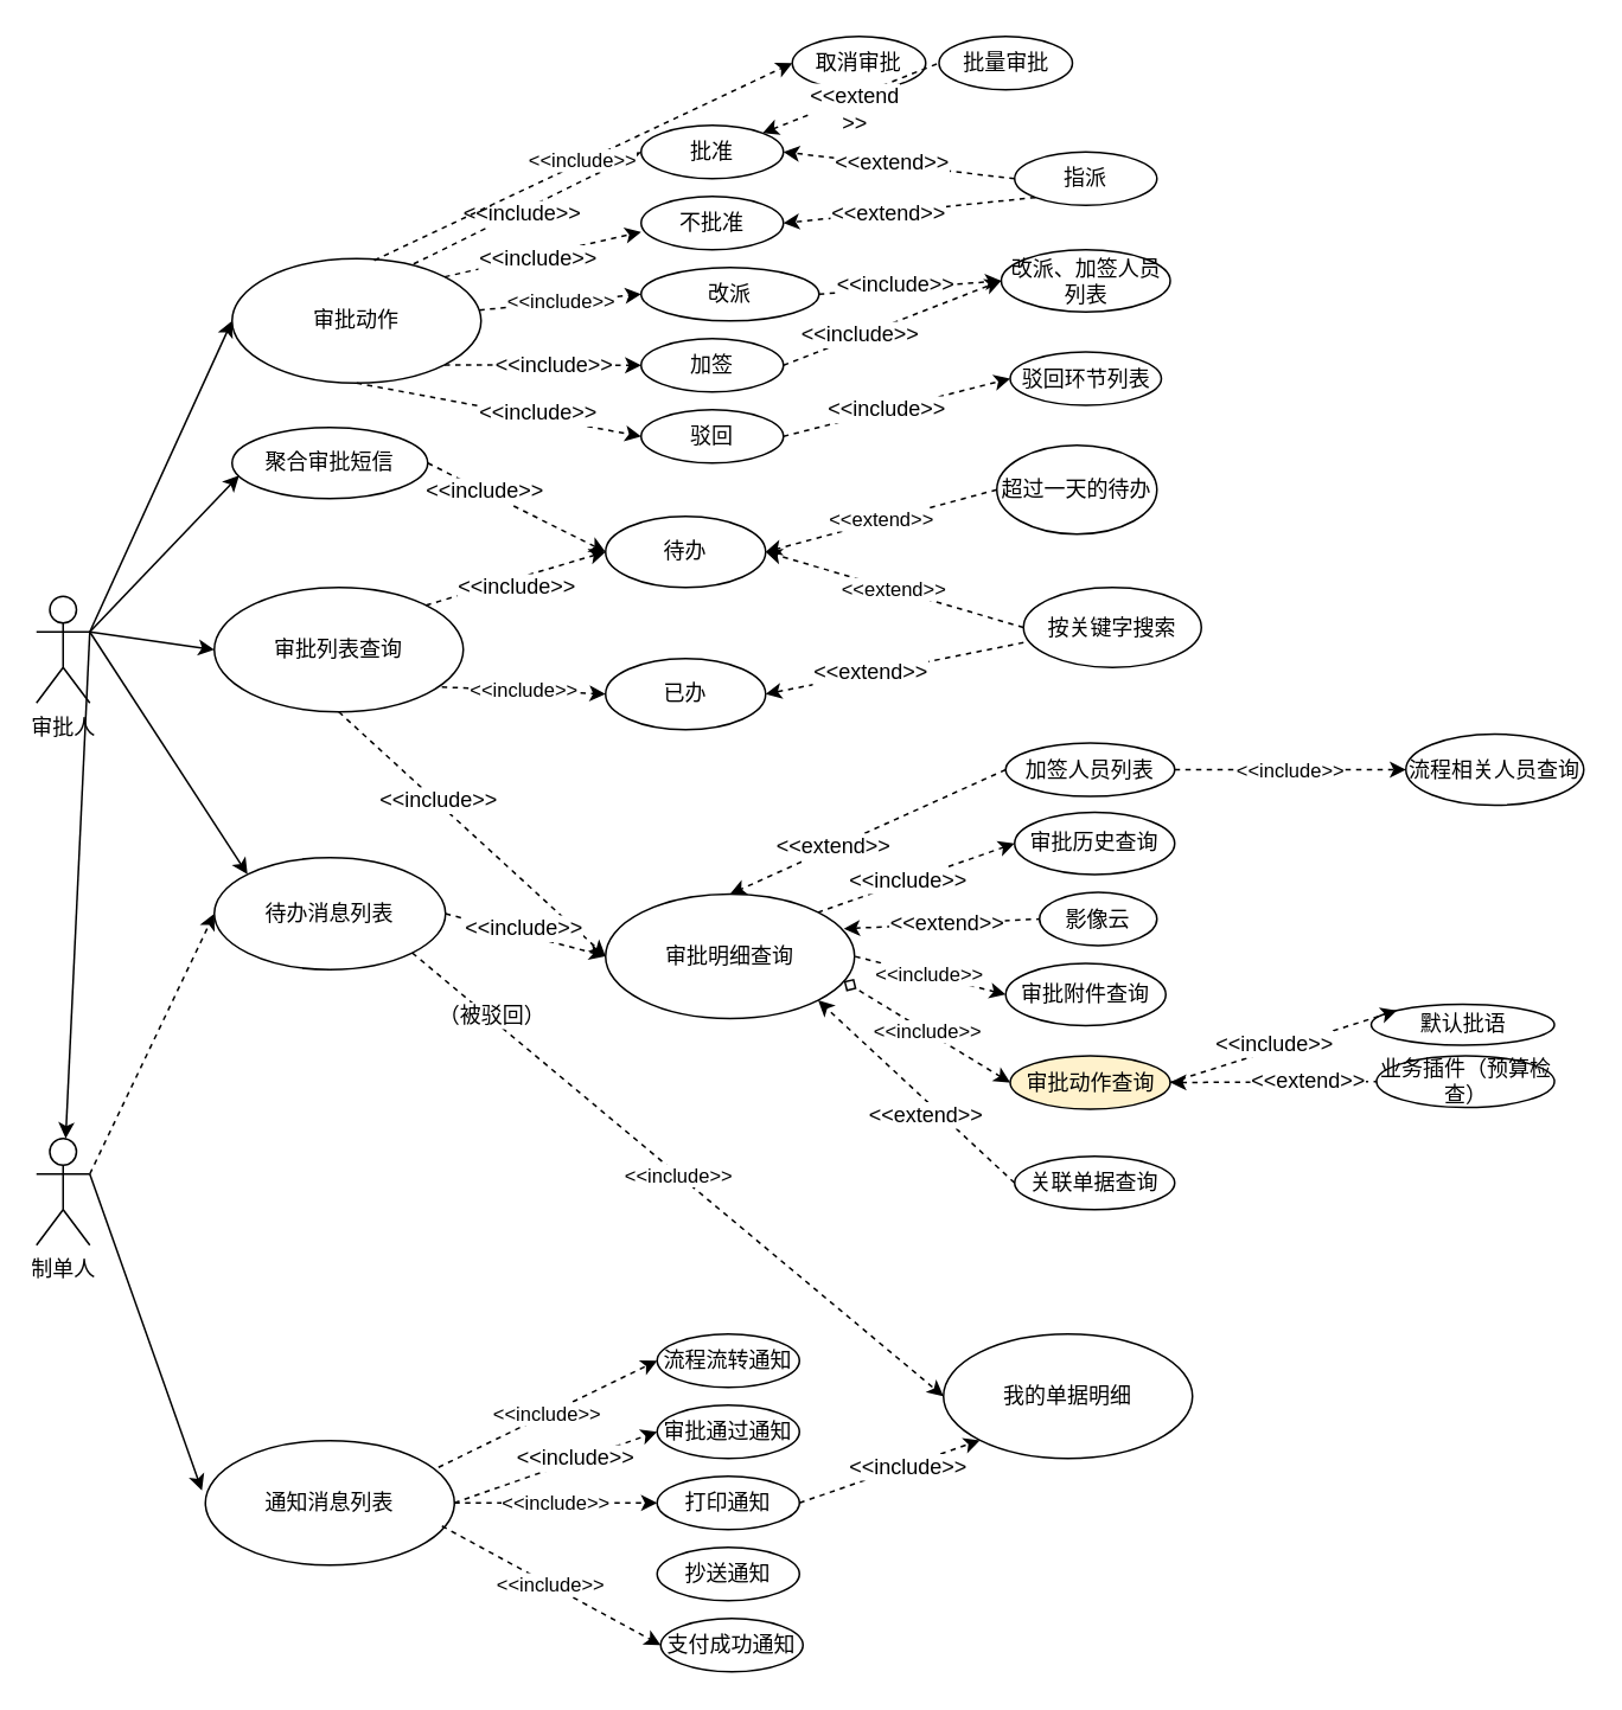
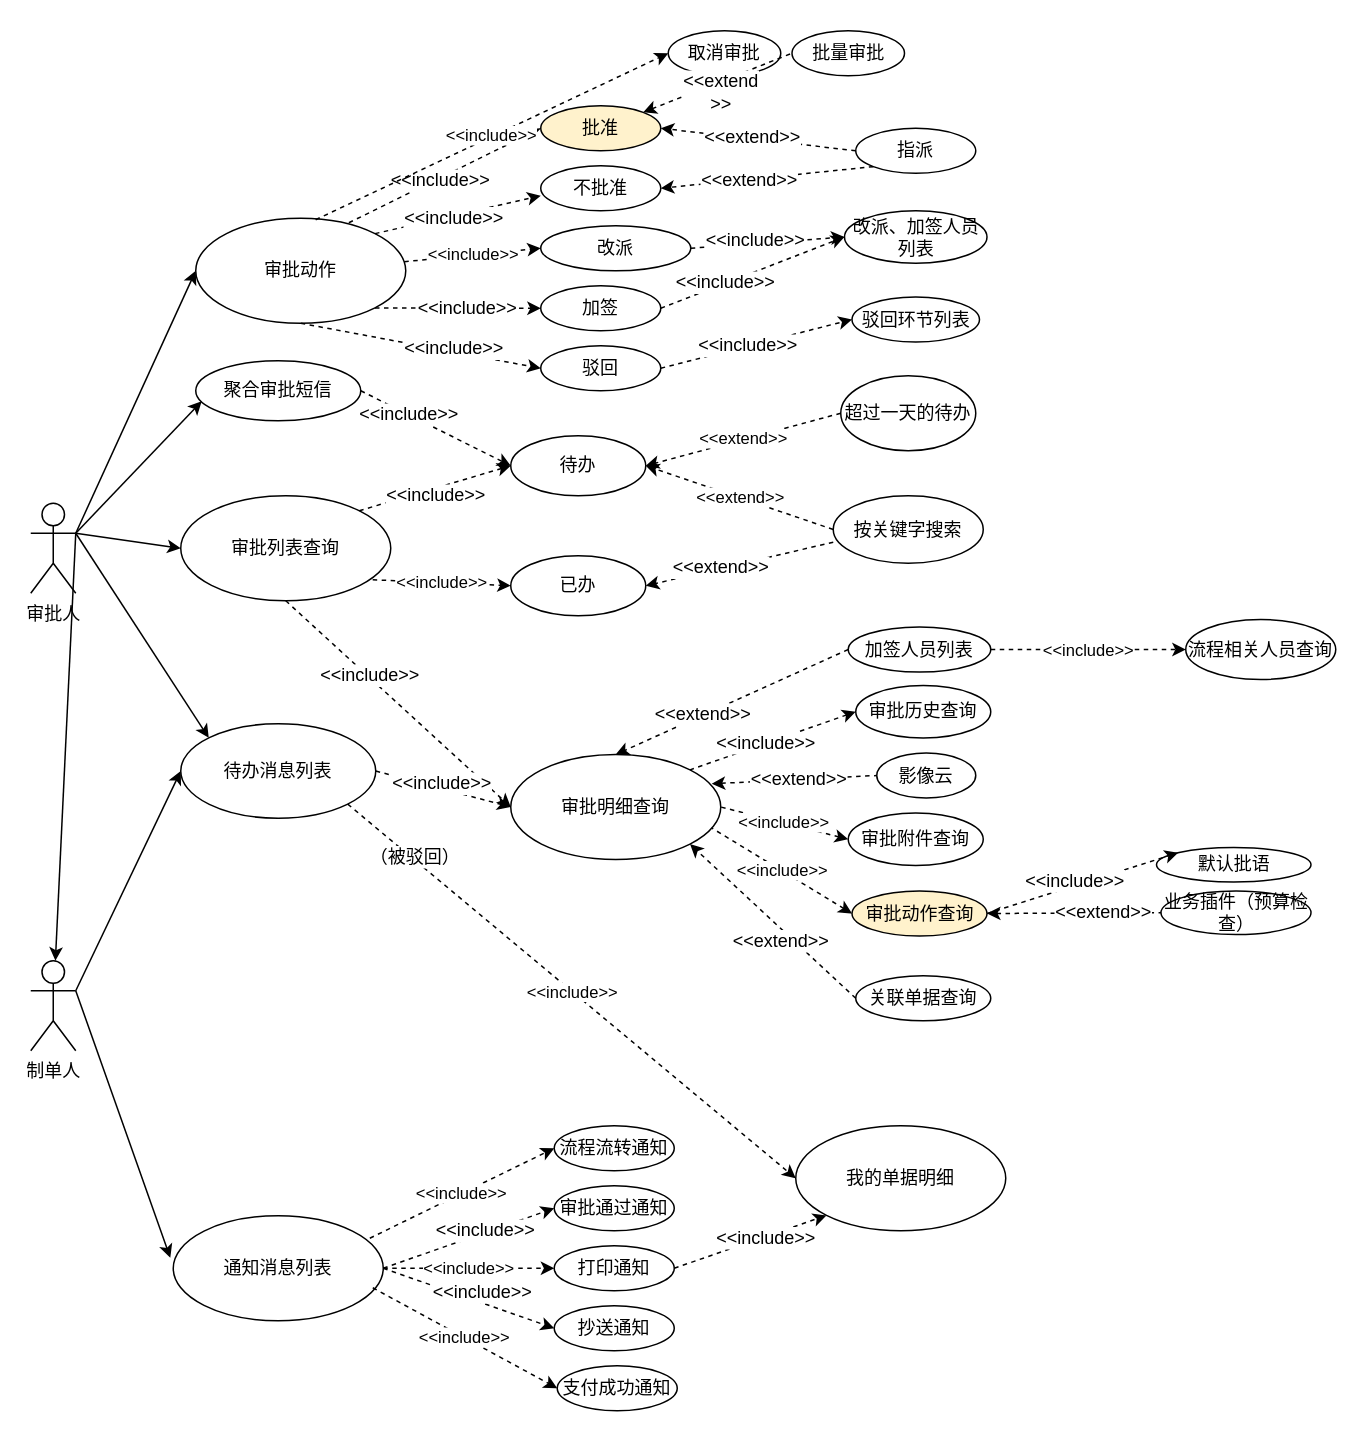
- <mxCell id="4" value="批准&lt;br&gt;" style="ellipse;whiteSpace=wrap;html=1;" parent="1" vertex="1"><mxGeometry x="360" y="70" width="80" height="30" as="geometry" /></mxCell>
+ <mxCell id="4" value="批准&lt;br&gt;" style="ellipse;whiteSpace=wrap;html=1;fillColor=#fff2cc;" parent="1" vertex="1"><mxGeometry x="360" y="70" width="80" height="30" as="geometry" /></mxCell>
- <mxCell id="41" value="按关键字搜索" style="ellipse;whiteSpace=wrap;html=1;" parent="1" vertex="1"><mxGeometry x="575" y="330" width="100" height="45" as="geometry" /></mxCell>
+ <mxCell id="41" value="按关键字搜索" style="ellipse;whiteSpace=wrap;html=1;" parent="1" vertex="1"><mxGeometry x="555" y="330" width="100" height="45" as="geometry" /></mxCell>
- <mxCell id="33" value="&amp;lt;&amp;lt;include&amp;gt;&amp;gt;" style="endArrow=diamond;dashed=1;html=1;strokeColor=#000000;entryX=0.957;entryY=0.7;entryDx=0;entryDy=0;entryPerimeter=0;exitX=0;exitY=0.5;exitDx=0;exitDy=0;endFill=0;startArrow=classic;startFill=1;" parent="1" source="28" target="25" edge="1"><mxGeometry width="50" height="50" relative="1" as="geometry"><mxPoint x="490" y="622.5" as="sourcePoint" /><mxPoint x="540" y="572.5" as="targetPoint" /></mxGeometry></mxCell>
+ <mxCell id="33" value="&amp;lt;&amp;lt;include&amp;gt;&amp;gt;" style="endArrow=none;dashed=1;html=1;strokeColor=#000000;entryX=0.957;entryY=0.7;entryDx=0;entryDy=0;entryPerimeter=0;exitX=0;exitY=0.5;exitDx=0;exitDy=0;endFill=0;startArrow=classic;startFill=1;" parent="1" source="28" target="25" edge="1"><mxGeometry width="50" height="50" relative="1" as="geometry"><mxPoint x="490" y="622.5" as="sourcePoint" /><mxPoint x="540" y="572.5" as="targetPoint" /></mxGeometry></mxCell>
- <mxCell id="59" value="" style="endArrow=classic;html=1;strokeColor=#000000;entryX=0;entryY=0.5;entryDx=0;entryDy=0;exitX=1;exitY=0.333;exitDx=0;exitDy=0;exitPerimeter=0;dashed=1;" parent="1" source="51" target="52" edge="1"><mxGeometry width="50" height="50" relative="1" as="geometry"><mxPoint x="70" y="660" as="sourcePoint" /><mxPoint x="120" y="610" as="targetPoint" /></mxGeometry></mxCell>
+ <mxCell id="59" value="" style="endArrow=classic;html=1;strokeColor=#000000;entryX=0;entryY=0.5;entryDx=0;entryDy=0;exitX=1;exitY=0.333;exitDx=0;exitDy=0;exitPerimeter=0;" parent="1" source="51" target="52" edge="1"><mxGeometry width="50" height="50" relative="1" as="geometry"><mxPoint x="70" y="660" as="sourcePoint" /><mxPoint x="120" y="610" as="targetPoint" /></mxGeometry></mxCell>
+ <mxCell id="73" value="" style="endArrow=classic;dashed=1;html=1;strokeColor=#000000;entryX=0;entryY=0.5;entryDx=0;entryDy=0;exitX=1;exitY=0.5;exitDx=0;exitDy=0;endFill=1;" parent="1" source="54" target="64" edge="1"><mxGeometry width="50" height="50" relative="1" as="geometry"><mxPoint x="280" y="920" as="sourcePoint" /><mxPoint x="330" y="870" as="targetPoint" /></mxGeometry></mxCell>
+ <mxCell id="74" value="&amp;lt;&amp;lt;include&amp;gt;&amp;gt;" style="text;html=1;resizable=0;points=[];align=center;verticalAlign=middle;labelBackgroundColor=#ffffff;" parent="73" vertex="1" connectable="0"><mxGeometry x="0.423" y="3" relative="1" as="geometry"><mxPoint x="-17" y="-10.5" as="offset" /></mxGeometry></mxCell>
